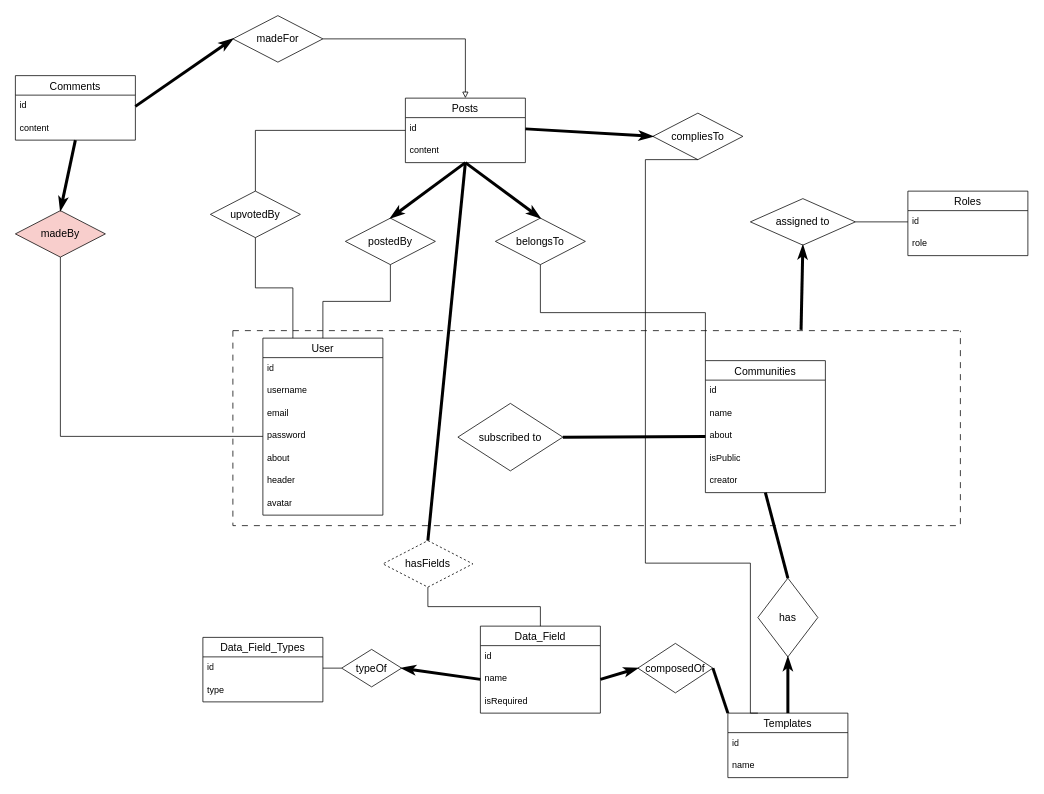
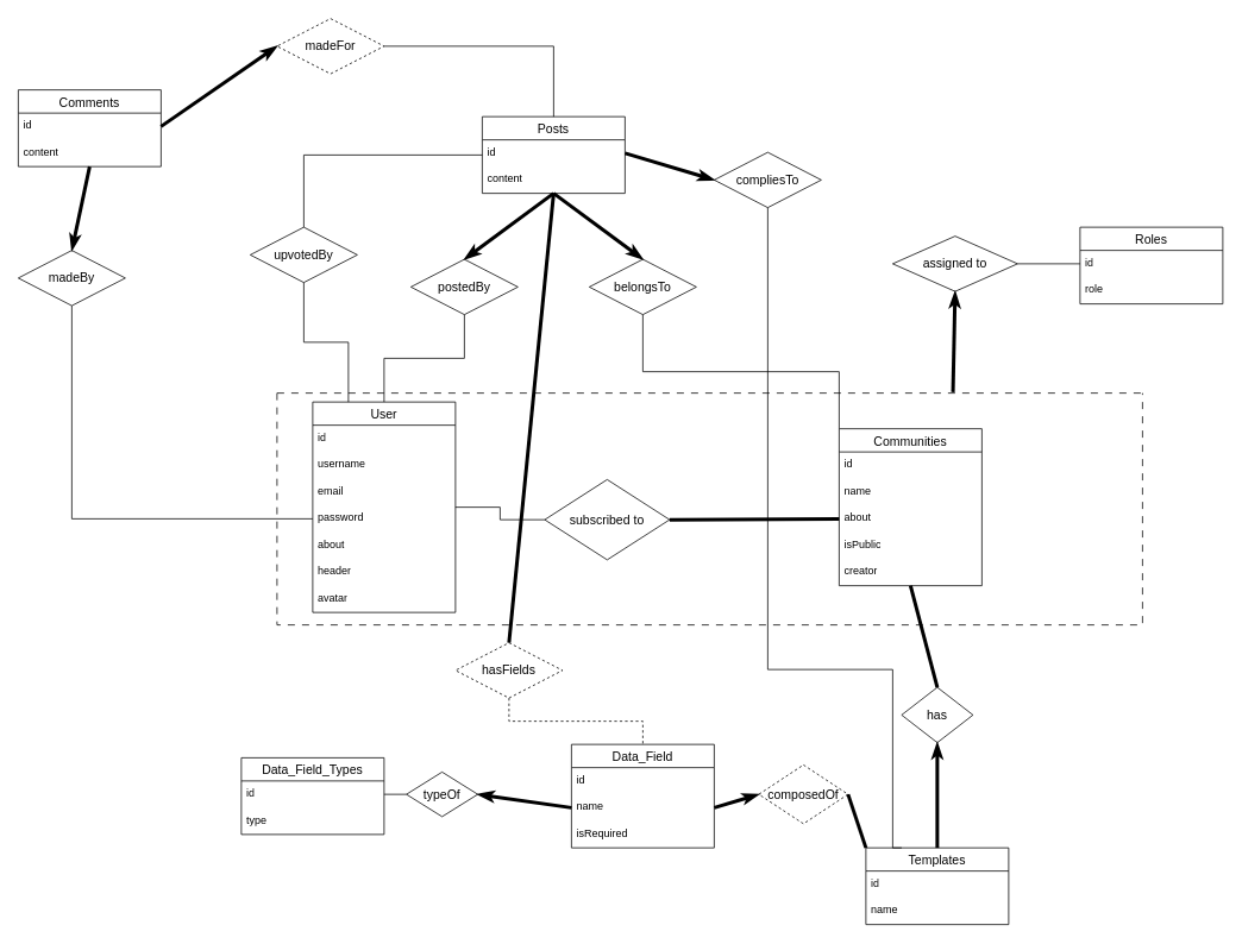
- <mxCell id="61" value="madeFor" style="rhombus;whiteSpace=wrap;html=1;fontSize=14;fontStyle=0;startSize=26;" parent="1" vertex="1"><mxGeometry x="310" y="20" width="120" height="62" as="geometry" /></mxCell>
+ <mxCell id="61" value="madeFor" style="rhombus;whiteSpace=wrap;html=1;fontSize=14;fontStyle=0;startSize=26;dashed=1;" parent="1" vertex="1"><mxGeometry x="310" y="20" width="120" height="62" as="geometry" /></mxCell>
- <mxCell id="63" value="" style="edgeStyle=orthogonalEdgeStyle;rounded=0;orthogonalLoop=1;jettySize=auto;html=1;strokeColor=default;endArrow=block;endFill=0;entryX=0.5;entryY=0;entryDx=0;entryDy=0;exitX=1;exitY=0.5;exitDx=0;exitDy=0;" parent="1" source="61" target="45" edge="1"><mxGeometry relative="1" as="geometry"><mxPoint x="450" y="91.25" as="sourcePoint" /><mxPoint x="650" y="10.25" as="targetPoint" /></mxGeometry></mxCell>
+ <mxCell id="63" value="" style="edgeStyle=orthogonalEdgeStyle;rounded=0;orthogonalLoop=1;jettySize=auto;html=1;strokeColor=default;endArrow=none;endFill=0;entryX=0.5;entryY=0;entryDx=0;entryDy=0;exitX=1;exitY=0.5;exitDx=0;exitDy=0;" parent="1" source="61" target="45" edge="1"><mxGeometry relative="1" as="geometry"><mxPoint x="450" y="91.25" as="sourcePoint" /><mxPoint x="650" y="10.25" as="targetPoint" /></mxGeometry></mxCell>
- <mxCell id="66" value="compliesTo" style="rhombus;whiteSpace=wrap;html=1;fontSize=14;fontStyle=0;startSize=26;" parent="1" vertex="1"><mxGeometry x="870" y="150" width="120" height="62" as="geometry" /></mxCell>
+ <mxCell id="66" value="compliesTo" style="rhombus;whiteSpace=wrap;html=1;fontSize=14;fontStyle=0;startSize=26;" parent="1" vertex="1"><mxGeometry x="800" y="170" width="120" height="62" as="geometry" /></mxCell>
- <mxCell id="60" value="madeBy" style="rhombus;whiteSpace=wrap;html=1;fontSize=14;fontStyle=0;startSize=26;fillColor=#f8cecc;" parent="1" vertex="1"><mxGeometry x="20" y="280" width="120" height="62" as="geometry" /></mxCell>
+ <mxCell id="60" value="madeBy" style="rhombus;whiteSpace=wrap;html=1;fontSize=14;fontStyle=0;startSize=26;" parent="1" vertex="1"><mxGeometry x="20" y="280" width="120" height="62" as="geometry" /></mxCell>
+ <mxCell id="2" value="" style="edgeStyle=orthogonalEdgeStyle;rounded=0;orthogonalLoop=1;jettySize=auto;html=1;strokeColor=default;endArrow=none;endFill=0;" parent="1" source="3" target="20" edge="1"><mxGeometry relative="1" as="geometry" /></mxCell>
- <mxCell id="71" value="" style="edgeStyle=orthogonalEdgeStyle;rounded=0;orthogonalLoop=1;jettySize=auto;html=1;strokeColor=default;endArrow=none;endFill=0;entryX=0.5;entryY=0;entryDx=0;entryDy=0;exitX=0.5;exitY=1;exitDx=0;exitDy=0;" edge="1" parent="1" source="69" target="35"><mxGeometry relative="1" as="geometry"><mxPoint x="690" y="780" as="sourcePoint" /><mxPoint x="750" y="780" as="targetPoint" /></mxGeometry></mxCell>
+ <mxCell id="71" value="" style="edgeStyle=orthogonalEdgeStyle;rounded=0;orthogonalLoop=1;jettySize=auto;html=1;strokeColor=default;endArrow=none;endFill=0;entryX=0.5;entryY=0;entryDx=0;entryDy=0;exitX=0.5;exitY=1;exitDx=0;exitDy=0;dashed=1;" edge="1" parent="1" source="69" target="35"><mxGeometry relative="1" as="geometry"><mxPoint x="690" y="780" as="sourcePoint" /><mxPoint x="750" y="780" as="targetPoint" /></mxGeometry></mxCell>
- <mxCell id="28" value="has" style="rhombus;whiteSpace=wrap;html=1;fontSize=14;fontStyle=0;startSize=26;" parent="1" vertex="1"><mxGeometry x="1010" y="770" width="80" height="105" as="geometry" /></mxCell>
+ <mxCell id="28" value="has" style="rhombus;whiteSpace=wrap;html=1;fontSize=14;fontStyle=0;startSize=26;" parent="1" vertex="1"><mxGeometry x="1010" y="770" width="80" height="62" as="geometry" /></mxCell>
- <mxCell id="42" value="composedOf" style="rhombus;whiteSpace=wrap;html=1;fontSize=14;fontStyle=0;startSize=26;" parent="1" vertex="1"><mxGeometry x="850" y="857" width="100" height="66" as="geometry" /></mxCell>
+ <mxCell id="42" value="composedOf" style="rhombus;whiteSpace=wrap;html=1;fontSize=14;fontStyle=0;startSize=26;dashed=1;" parent="1" vertex="1"><mxGeometry x="850" y="857" width="100" height="66" as="geometry" /></mxCell>
